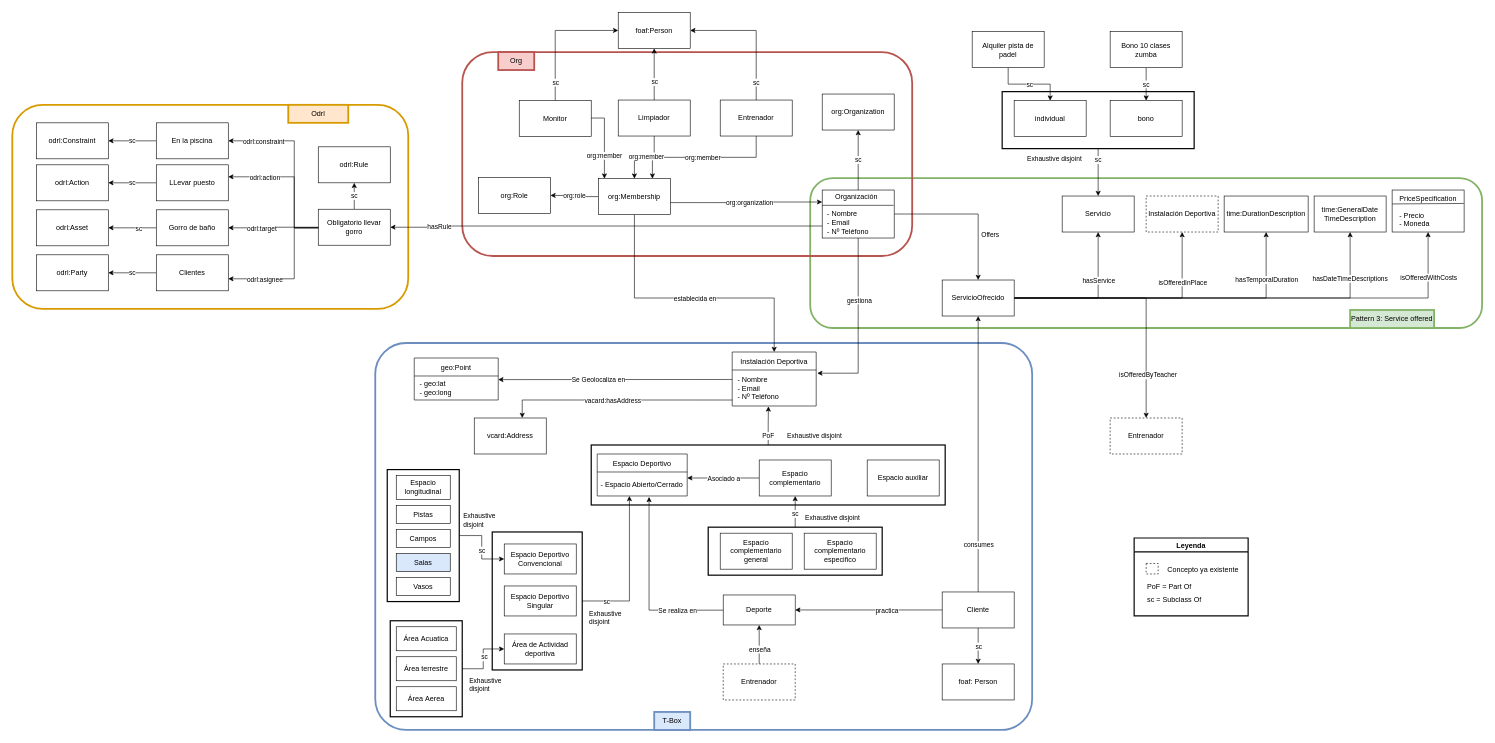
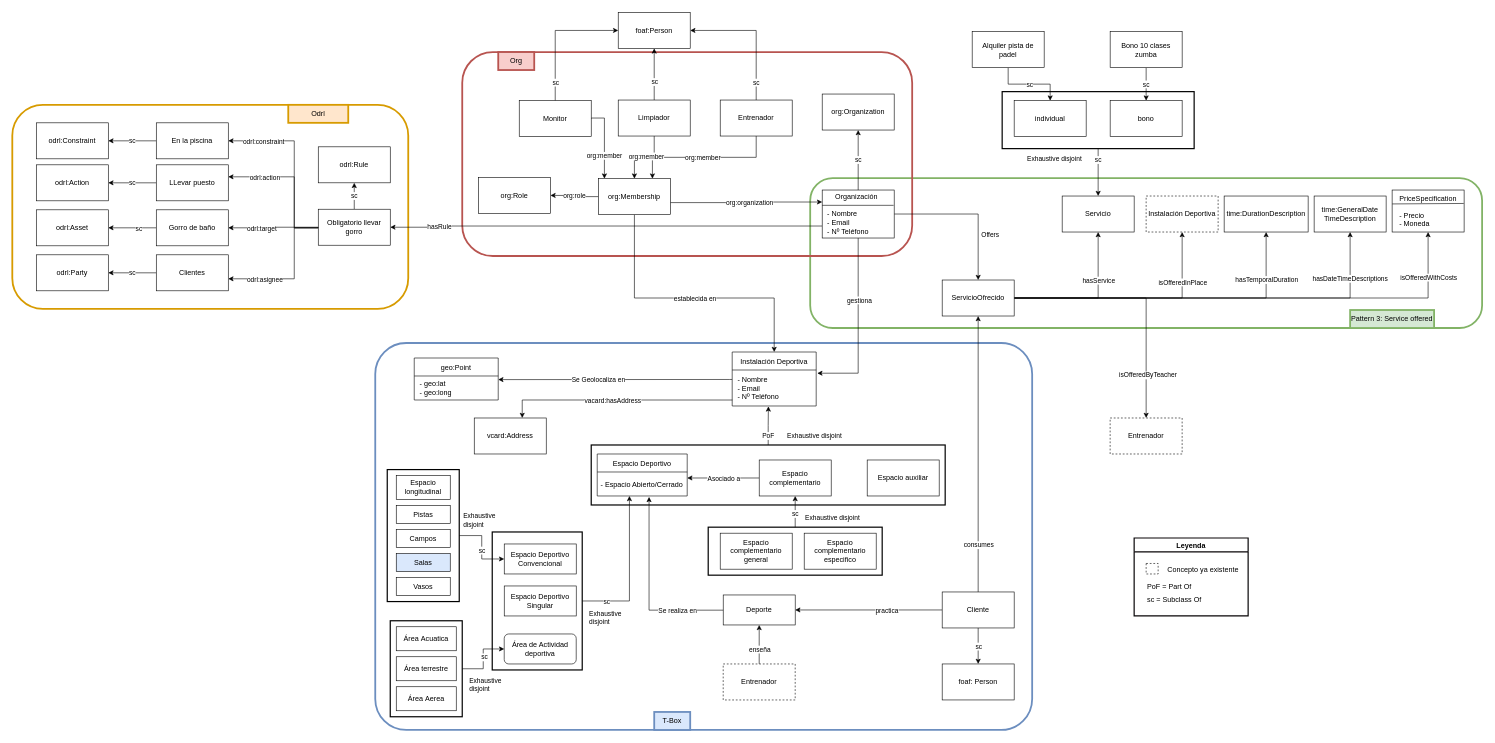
- <mxCell id="36" value="Área&amp;nbsp;de Actividad deportiva" style="rounded=0;whiteSpace=wrap;html=1;" parent="1" vertex="1"><mxGeometry x="840" y="1056" width="120" height="50" as="geometry" /></mxCell>
+ <mxCell id="36" value="Área&amp;nbsp;de Actividad deportiva" style="whiteSpace=wrap;html=1;rounded=1;" parent="1" vertex="1"><mxGeometry x="840" y="1056" width="120" height="50" as="geometry" /></mxCell>
